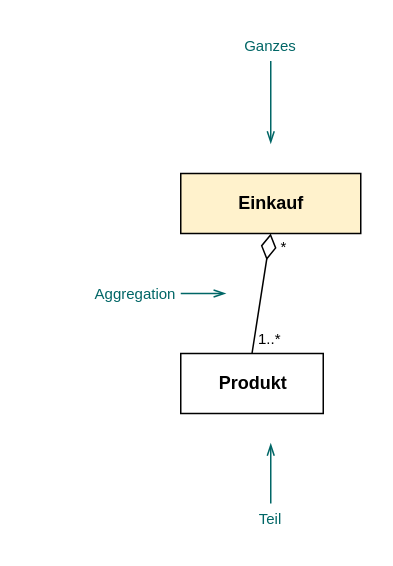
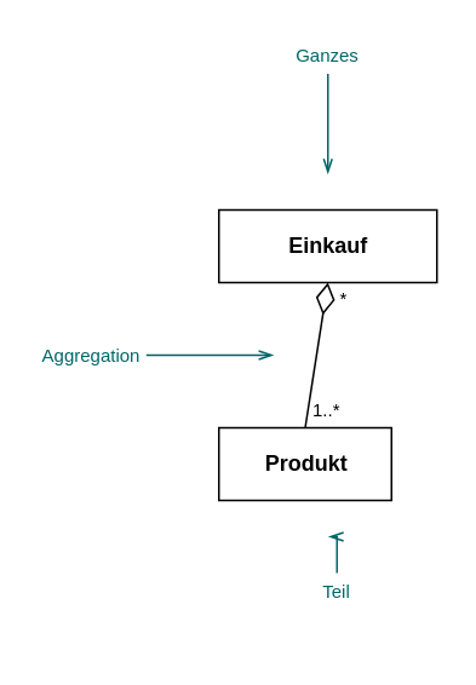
- <mxCell id="2" value="&lt;b&gt;Einkauf&lt;/b&gt;" style="html=1;fontStyle=0;fillColor=#fff2cc;" parent="1" vertex="1"><mxGeometry x="120" y="115" width="120" height="40" as="geometry" /></mxCell>
+ <mxCell id="2" value="&lt;b&gt;Einkauf&lt;/b&gt;" style="html=1;fontStyle=0" parent="1" vertex="1"><mxGeometry x="120" y="115" width="120" height="40" as="geometry" /></mxCell>
- <mxCell id="10" value="Aggregation" style="text;html=1;strokeColor=none;fillColor=none;align=center;verticalAlign=middle;whiteSpace=wrap;rounded=0;fontSize=10;fontColor=#006666;" parent="1" vertex="1"><mxGeometry x="60" y="185" width="60" height="20" as="geometry" /></mxCell>
+ <mxCell id="10" value="Aggregation" style="text;html=1;strokeColor=none;fillColor=none;align=center;verticalAlign=middle;whiteSpace=wrap;rounded=0;fontSize=10;fontColor=#006666;" parent="1" vertex="1"><mxGeometry x="20" y="185" width="60" height="20" as="geometry" /></mxCell>
- <mxCell id="12" value="Teil" style="text;html=1;strokeColor=none;fillColor=none;align=center;verticalAlign=middle;whiteSpace=wrap;rounded=0;fontSize=10;fontColor=#006666;" parent="1" vertex="1"><mxGeometry x="150" y="335" width="60" height="20" as="geometry" /></mxCell>
+ <mxCell id="12" value="Teil" style="text;html=1;strokeColor=none;fillColor=none;align=center;verticalAlign=middle;whiteSpace=wrap;rounded=0;fontSize=10;fontColor=#006666;" parent="1" vertex="1"><mxGeometry x="155" y="315" width="60" height="20" as="geometry" /></mxCell>
